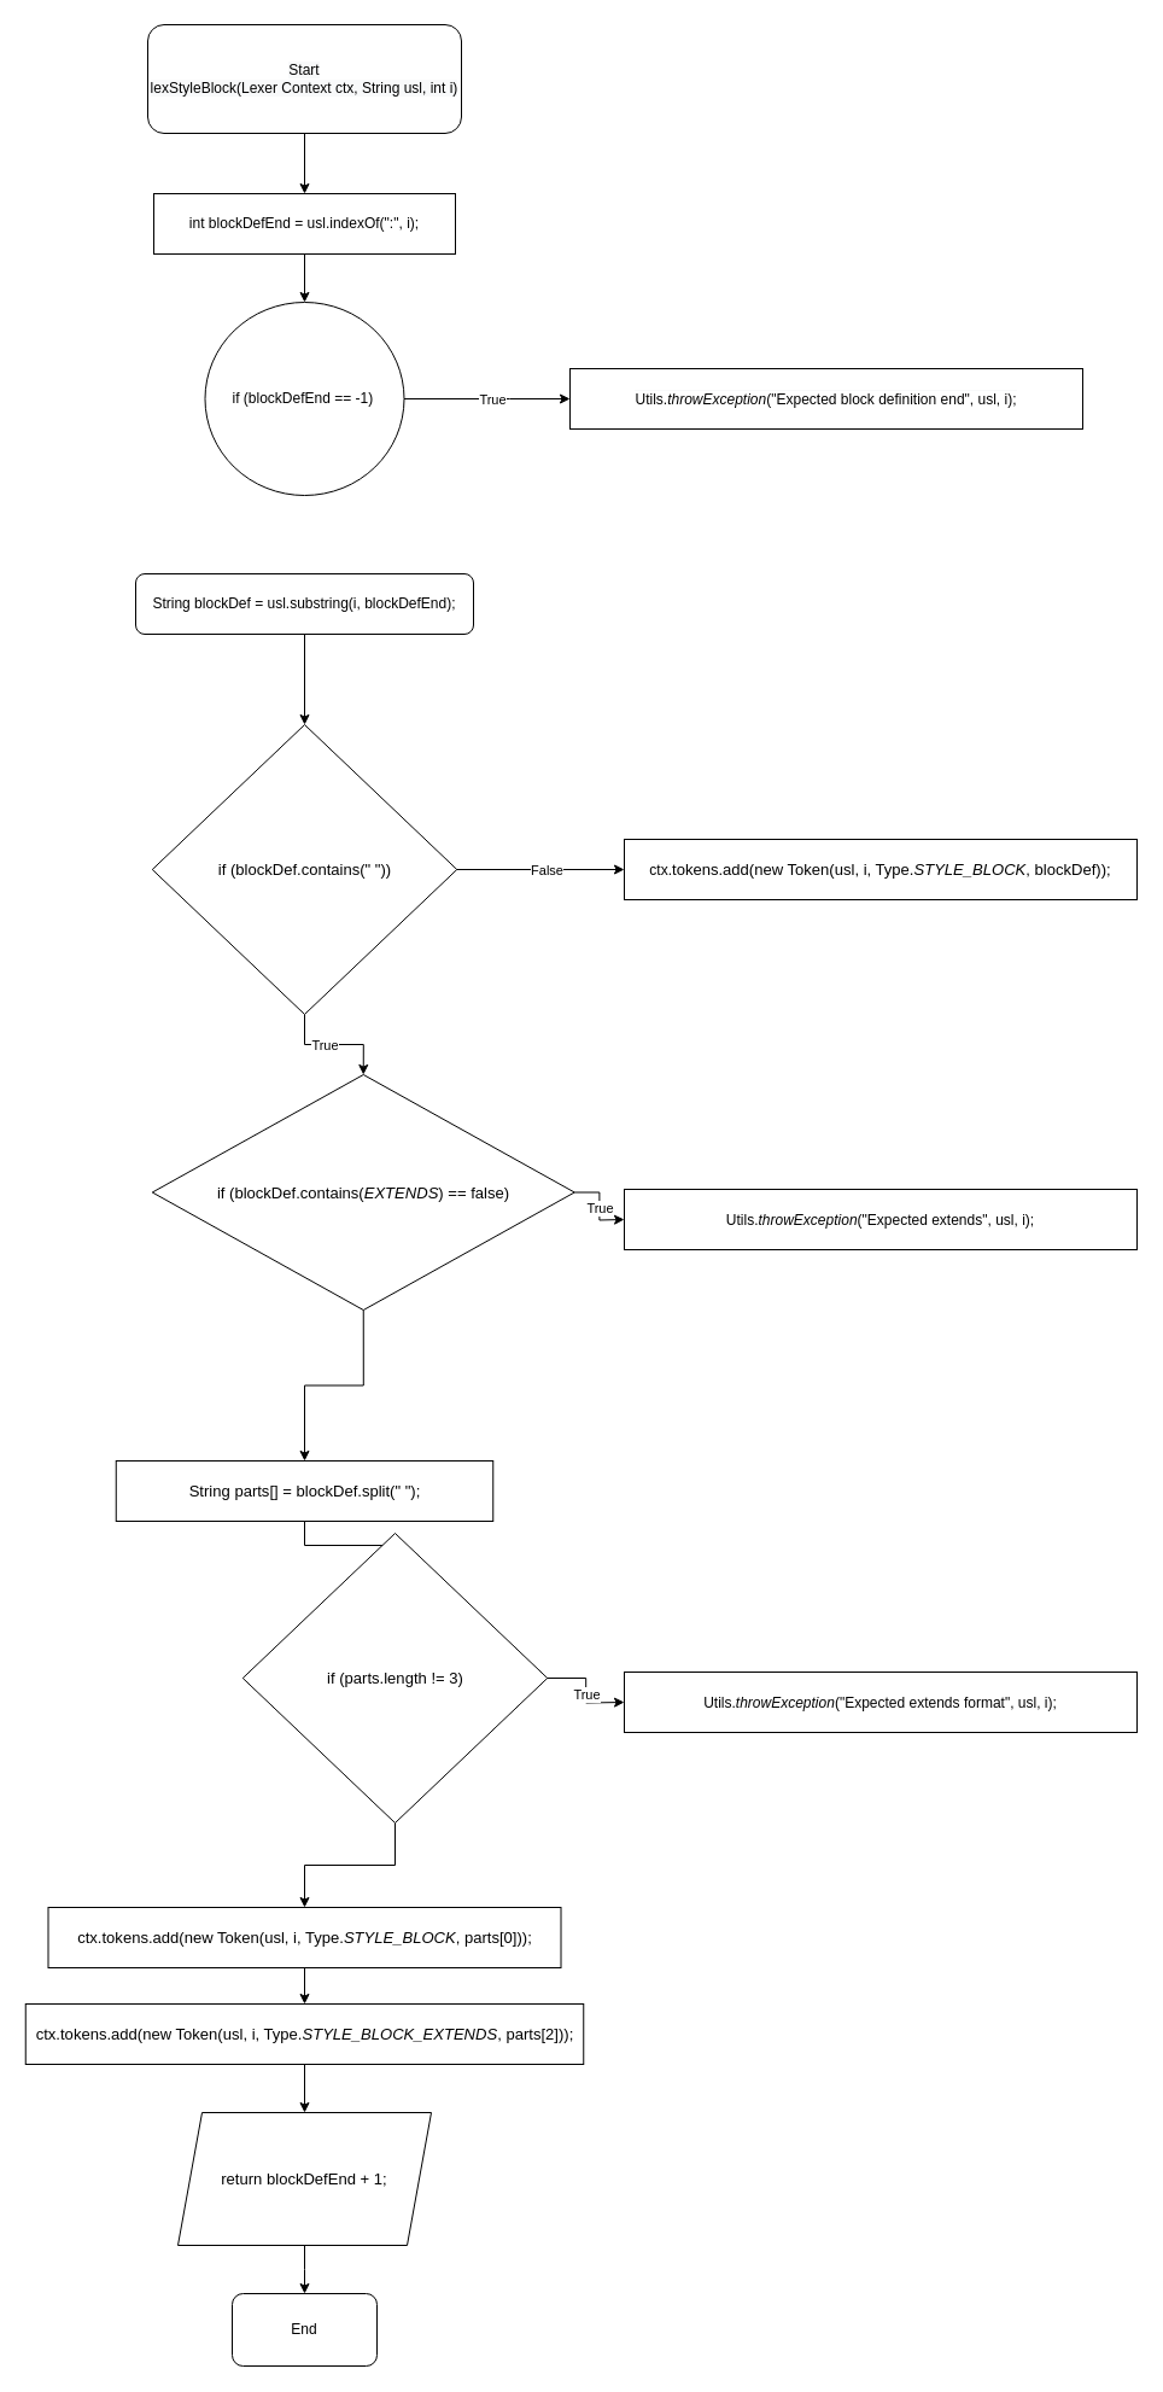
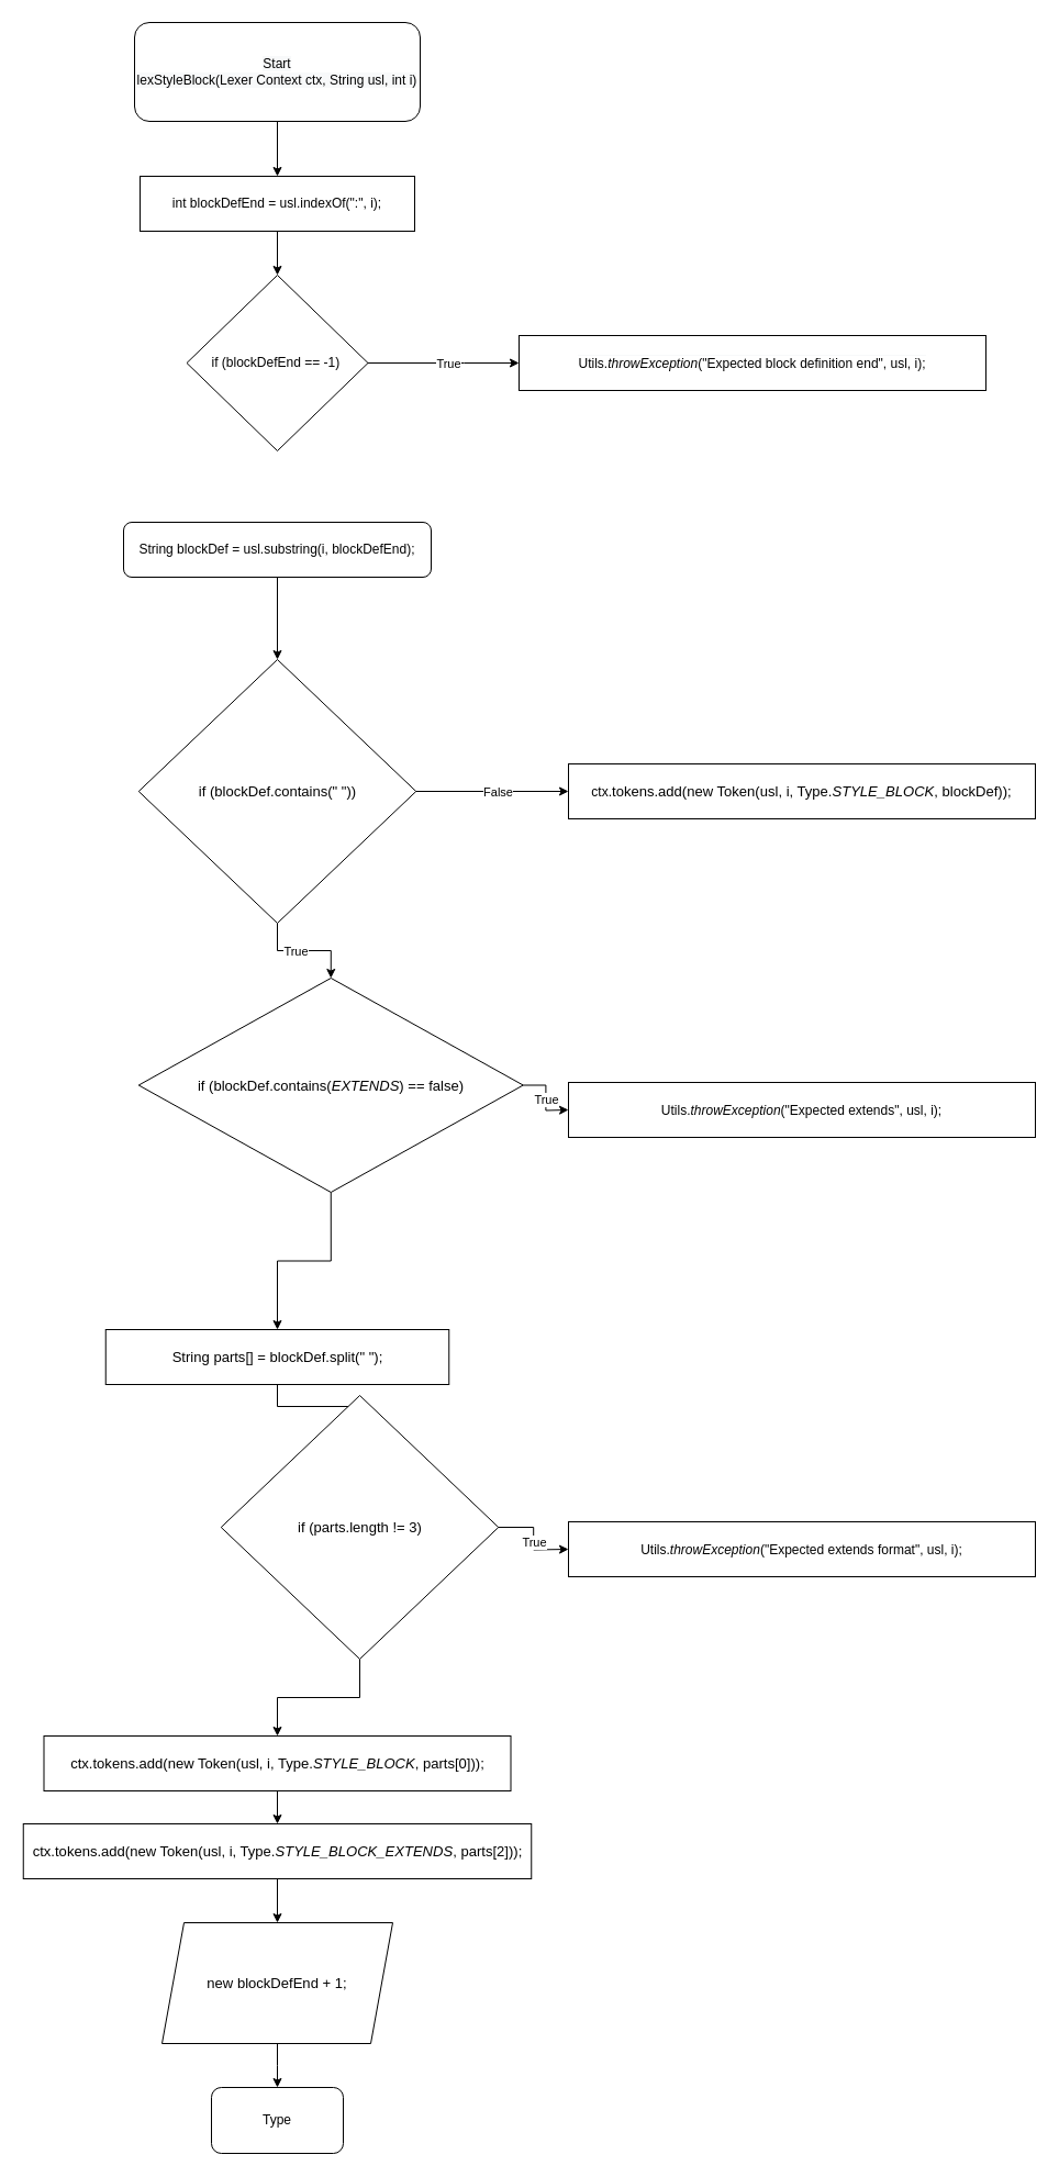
- <mxCell id="8" value="&lt;pre&gt;&lt;span style=&quot;background-color: rgb(255 , 255 , 255)&quot;&gt;&lt;font face=&quot;Helvetica&quot;&gt;if (blockDefEnd == -1) &lt;/font&gt;&lt;/span&gt;&lt;/pre&gt;" style="ellipse;whiteSpace=wrap;html=1;" vertex="1" parent="1"><mxGeometry x="169.5" y="250" width="165" height="160" as="geometry" /></mxCell>
+ <mxCell id="8" value="&lt;pre&gt;&lt;span style=&quot;background-color: rgb(255 , 255 , 255)&quot;&gt;&lt;font face=&quot;Helvetica&quot;&gt;if (blockDefEnd == -1) &lt;/font&gt;&lt;/span&gt;&lt;/pre&gt;" style="rhombus;whiteSpace=wrap;html=1;" vertex="1" parent="1"><mxGeometry x="169.5" y="250" width="165" height="160" as="geometry" /></mxCell>
- <mxCell id="32" value="&lt;div style=&quot;font-size: 9.8pt;&quot;&gt;&lt;span style=&quot;&quot;&gt;return &lt;/span&gt;blockDefEnd + &lt;span style=&quot;&quot;&gt;1&lt;/span&gt;&lt;span style=&quot;&quot;&gt;;&lt;/span&gt;&lt;/div&gt;" style="shape=parallelogram;perimeter=parallelogramPerimeter;whiteSpace=wrap;html=1;fixedSize=1;labelBackgroundColor=none;fontFamily=Helvetica;" vertex="1" parent="1"><mxGeometry x="147" y="1750" width="210" height="110" as="geometry" /></mxCell>
+ <mxCell id="32" value="&lt;div style=&quot;font-size: 9.8pt;&quot;&gt;&lt;span style=&quot;&quot;&gt;new &lt;/span&gt;blockDefEnd + &lt;span style=&quot;&quot;&gt;1&lt;/span&gt;&lt;span style=&quot;&quot;&gt;;&lt;/span&gt;&lt;/div&gt;" style="shape=parallelogram;perimeter=parallelogramPerimeter;whiteSpace=wrap;html=1;fixedSize=1;labelBackgroundColor=none;fontFamily=Helvetica;" vertex="1" parent="1"><mxGeometry x="147" y="1750" width="210" height="110" as="geometry" /></mxCell>
- <mxCell id="36" value="End" style="rounded=1;whiteSpace=wrap;html=1;labelBackgroundColor=none;fontFamily=Helvetica;fontColor=#000000;" vertex="1" parent="1"><mxGeometry x="192" y="1900" width="120" height="60" as="geometry" /></mxCell>
+ <mxCell id="36" value="Type" style="rounded=1;whiteSpace=wrap;html=1;labelBackgroundColor=none;fontFamily=Helvetica;fontColor=#000000;" vertex="1" parent="1"><mxGeometry x="192" y="1900" width="120" height="60" as="geometry" /></mxCell>
